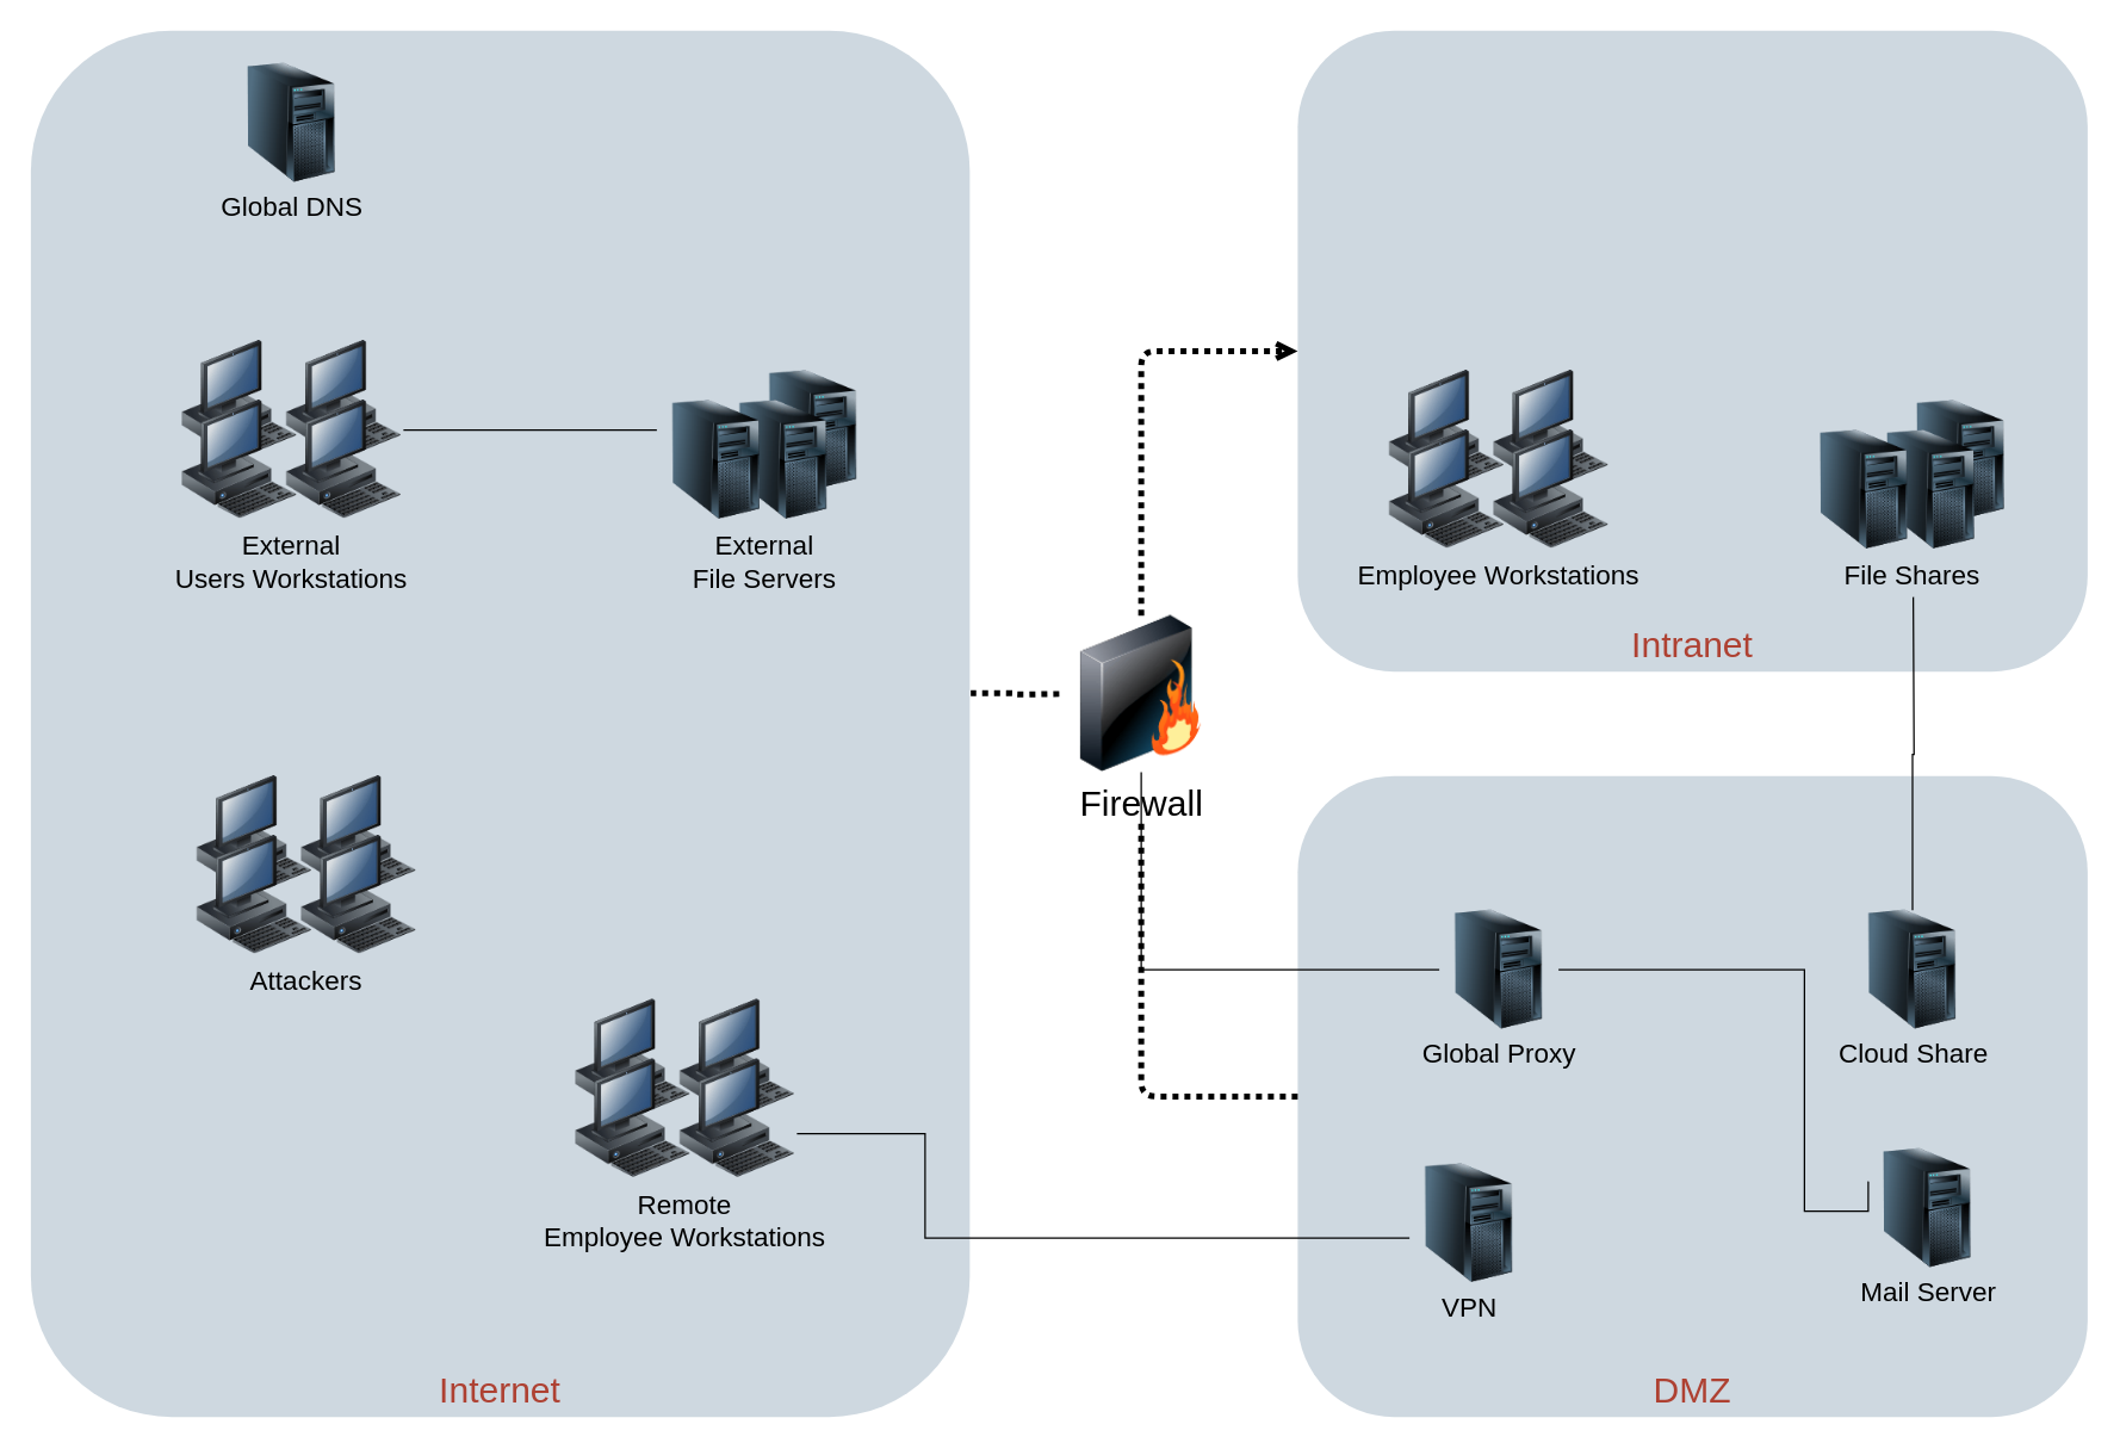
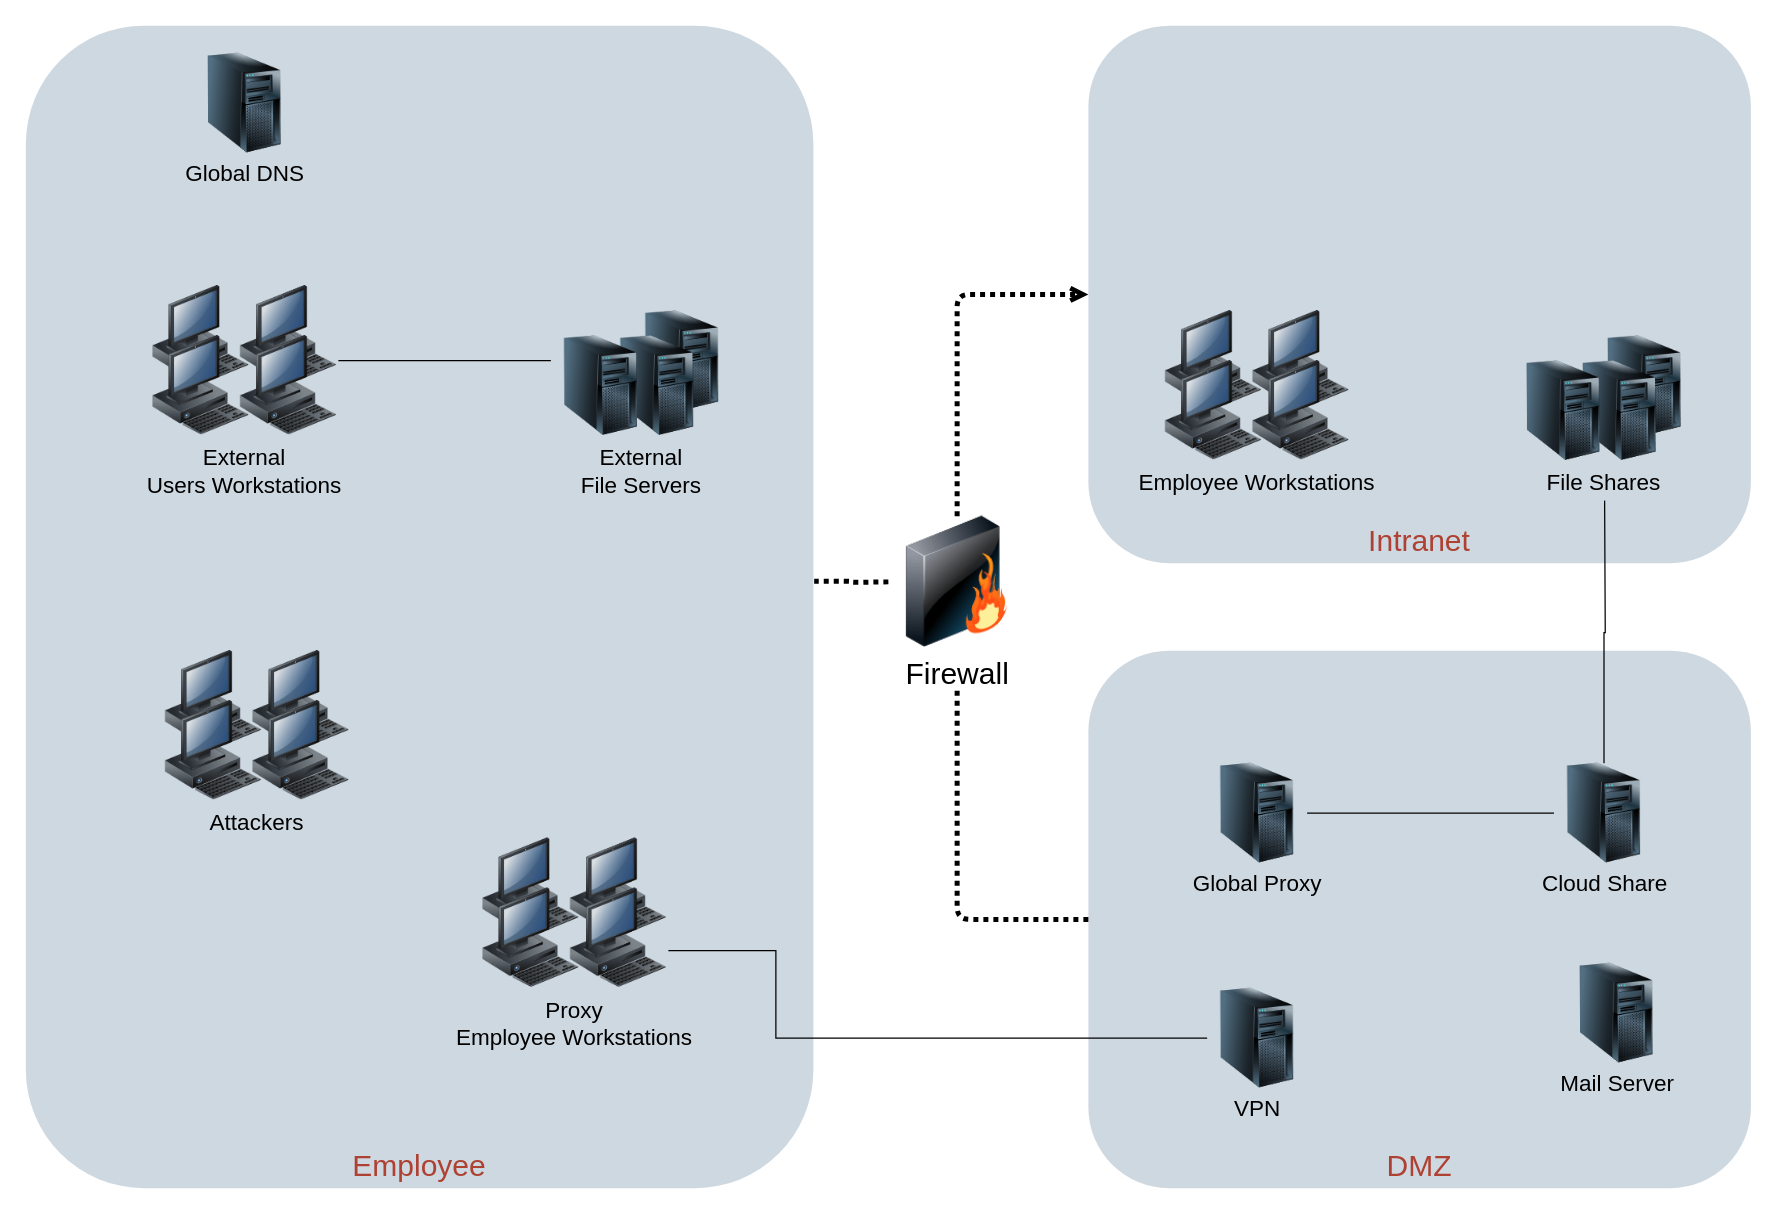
- <mxCell id="6" style="edgeStyle=orthogonalEdgeStyle;rounded=0;orthogonalLoop=1;jettySize=auto;html=1;startArrow=none;startFill=0;strokeWidth=1;fontSize=24;endArrow=none;endFill=0;" parent="1" source="8" target="42" edge="1"><mxGeometry relative="1" as="geometry" /></mxCell>
+ <mxCell id="6" style="edgeStyle=orthogonalEdgeStyle;rounded=0;orthogonalLoop=1;jettySize=auto;html=1;startArrow=none;startFill=0;strokeWidth=1;fontSize=24;endArrow=none;endFill=0;" parent="1" source="8" target="10" edge="1"><mxGeometry relative="1" as="geometry" /></mxCell>
- <mxCell id="7" style="edgeStyle=orthogonalEdgeStyle;rounded=0;orthogonalLoop=1;jettySize=auto;html=1;startArrow=none;startFill=0;strokeWidth=1;fontSize=24;endArrow=none;endFill=0;entryX=0.004;entryY=0.275;entryDx=0;entryDy=0;entryPerimeter=0;" parent="1" source="8" target="12" edge="1"><mxGeometry relative="1" as="geometry"><Array as="points"><mxPoint x="1210" y="650" /><mxPoint x="1210" y="812" /></Array></mxGeometry></mxCell>
- <mxCell id="22" value="Remote&#10;Employee Workstations" style="group;fontSize=18;labelPosition=center;verticalLabelPosition=bottom;align=center;verticalAlign=top;" parent="1" vertex="1" connectable="0"><mxGeometry x="384" y="670" width="150" height="120" as="geometry" /></mxCell>
+ <mxCell id="22" value="Proxy&#10;Employee Workstations" style="group;fontSize=18;labelPosition=center;verticalLabelPosition=bottom;align=center;verticalAlign=top;" parent="1" vertex="1" connectable="0"><mxGeometry x="384" y="670" width="150" height="120" as="geometry" /></mxCell>
- <mxCell id="11" value="VPN" style="image;image=img/lib/clip_art/computers/Server_Tower_128x128.png;labelBackgroundColor=none;fontSize=18;html=1;verticalAlign=top;horizontal=1;align=center;spacing=2;spacingRight=0;" parent="1" vertex="1"><mxGeometry x="945" y="780" width="80" height="80" as="geometry" /></mxCell>
+ <mxCell id="11" value="VPN" style="image;image=img/lib/clip_art/computers/Server_Tower_128x128.png;labelBackgroundColor=none;fontSize=18;html=1;verticalAlign=top;horizontal=1;align=center;spacing=2;spacingRight=0;" parent="1" vertex="1"><mxGeometry x="965" y="790" width="80" height="80" as="geometry" /></mxCell>
- <mxCell id="4" value="Internet" style="rounded=1;whiteSpace=wrap;html=1;shadow=0;strokeColor=none;fillColor=#BAC8D3;gradientColor=none;fontSize=24;fontColor=#AE4132;verticalAlign=bottom;fontStyle=0;opacity=70;strokeWidth=3;" parent="1" vertex="1"><mxGeometry x="20" y="20" width="630" height="930" as="geometry" /></mxCell>
+ <mxCell id="4" value="Employee" style="rounded=1;whiteSpace=wrap;html=1;shadow=0;strokeColor=none;fillColor=#BAC8D3;gradientColor=none;fontSize=24;fontColor=#AE4132;verticalAlign=bottom;fontStyle=0;opacity=70;strokeWidth=3;" parent="1" vertex="1"><mxGeometry x="20" y="20" width="630" height="930" as="geometry" /></mxCell>
